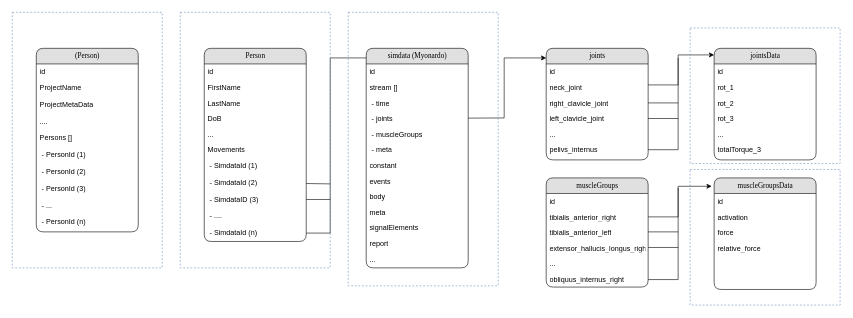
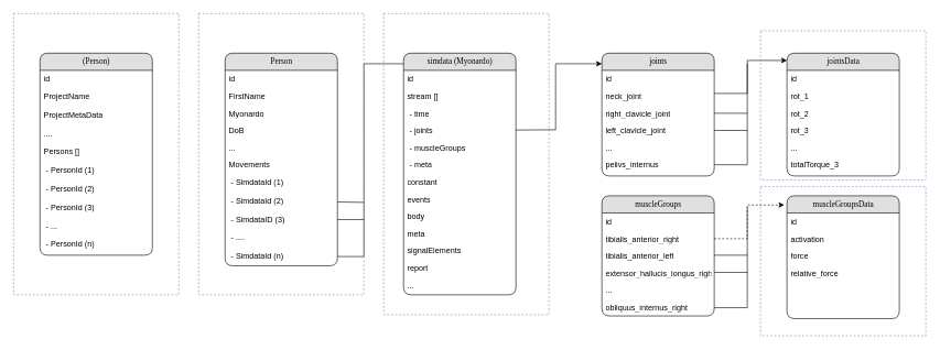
- <mxCell id="54" value="LastName" style="text;html=1;strokeColor=none;fillColor=none;spacingLeft=4;spacingRight=4;whiteSpace=wrap;overflow=hidden;rotatable=0;points=[[0,0.5],[1,0.5]];portConstraint=eastwest;" parent="51" vertex="1"><mxGeometry y="78" width="170" height="26" as="geometry" /></mxCell>
+ <mxCell id="54" value="Myonardo" style="text;html=1;strokeColor=none;fillColor=none;spacingLeft=4;spacingRight=4;whiteSpace=wrap;overflow=hidden;rotatable=0;points=[[0,0.5],[1,0.5]];portConstraint=eastwest;" parent="51" vertex="1"><mxGeometry y="78" width="170" height="26" as="geometry" /></mxCell>
- <mxCell id="47" value="" style="endArrow=classic;html=1;rounded=0;fontFamily=Helvetica;fontSize=12;fontColor=default;entryX=-0.024;entryY=0.075;entryDx=0;entryDy=0;entryPerimeter=0;" parent="1" source="37" target="42" edge="1"><mxGeometry width="50" height="50" relative="1" as="geometry"><mxPoint x="1170" y="286" as="sourcePoint" /><mxPoint x="1220" y="236" as="targetPoint" /><Array as="points"><mxPoint x="1130" y="361" /><mxPoint x="1130" y="310" /></Array></mxGeometry></mxCell>
+ <mxCell id="47" value="" style="endArrow=classic;html=1;rounded=0;fontFamily=Helvetica;fontSize=12;fontColor=default;entryX=-0.024;entryY=0.075;entryDx=0;entryDy=0;entryPerimeter=0;dashed=1;" parent="1" source="37" target="42" edge="1"><mxGeometry width="50" height="50" relative="1" as="geometry"><mxPoint x="1170" y="286" as="sourcePoint" /><mxPoint x="1220" y="236" as="targetPoint" /><Array as="points"><mxPoint x="1130" y="361" /><mxPoint x="1130" y="310" /></Array></mxGeometry></mxCell>
